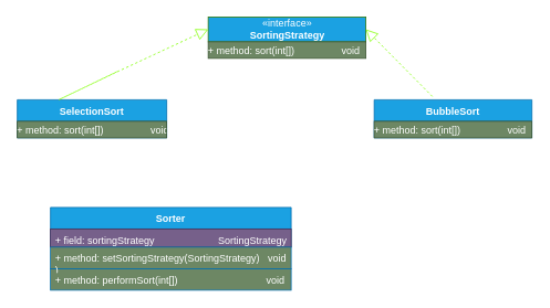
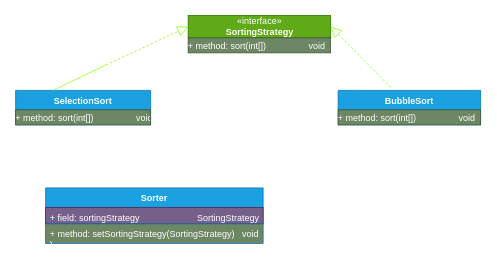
- <mxCell id="2" value="«interface»&lt;br&gt;&lt;b&gt;SortingStrategy&lt;/b&gt;" style="html=1;fillColor=#1ba1e2;fontColor=#ffffff;strokeColor=#2D7600;" vertex="1" parent="1"><mxGeometry x="250" y="20" width="190" height="30" as="geometry" /></mxCell>
+ <mxCell id="2" value="«interface»&lt;br&gt;&lt;b&gt;SortingStrategy&lt;/b&gt;" style="html=1;fillColor=#60a917;fontColor=#ffffff;strokeColor=#2D7600;" vertex="1" parent="1"><mxGeometry x="250" y="20" width="190" height="30" as="geometry" /></mxCell>
- <mxCell id="12" value="+ method: performSort(int[])                                void" style="text;strokeColor=#006EAF;fillColor=#6D8764;align=left;verticalAlign=top;spacingLeft=4;spacingRight=4;overflow=hidden;rotatable=0;points=[[0,0.5],[1,0.5]];portConstraint=eastwest;fontColor=#FFFFFF;" vertex="1" parent="1"><mxGeometry x="60" y="324" width="290" height="26" as="geometry" /></mxCell>
